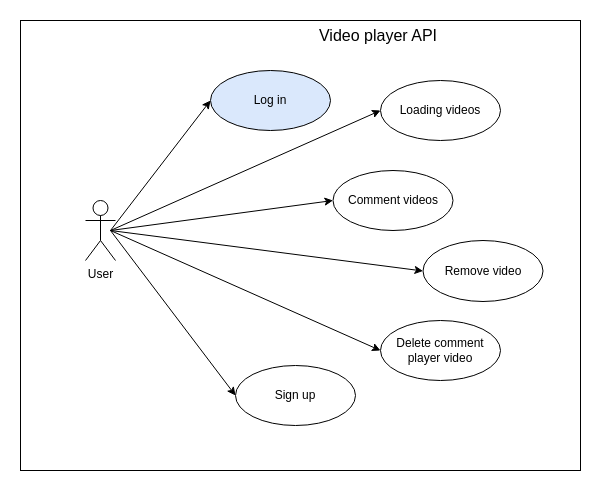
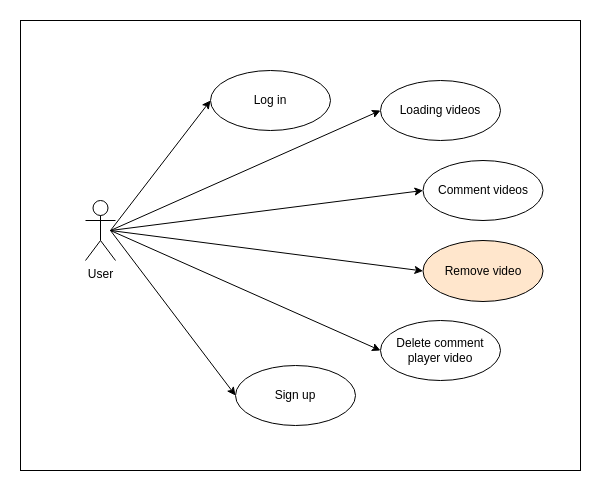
- <mxCell id="16" value="Video player API" style="text;html=1;strokeColor=none;fillColor=none;align=center;verticalAlign=middle;whiteSpace=wrap;rounded=0;fontSize=16;" parent="1" vertex="1"><mxGeometry x="314.5" y="20" width="125.5" height="30" as="geometry" /></mxCell>
- <mxCell id="10" value="Log in" style="ellipse;whiteSpace=wrap;html=1;fillColor=#dae8fc;" parent="1" vertex="1"><mxGeometry x="210" y="70" width="120" height="60" as="geometry" /></mxCell>
+ <mxCell id="10" value="Log in" style="ellipse;whiteSpace=wrap;html=1;" parent="1" vertex="1"><mxGeometry x="210" y="70" width="120" height="60" as="geometry" /></mxCell>
- <mxCell id="7" value="Comment videos" style="ellipse;whiteSpace=wrap;html=1;" parent="1" vertex="1"><mxGeometry x="332.5" y="170" width="120" height="60" as="geometry" /></mxCell>
+ <mxCell id="7" value="Comment videos" style="ellipse;whiteSpace=wrap;html=1;" parent="1" vertex="1"><mxGeometry x="422.5" y="160" width="120" height="60" as="geometry" /></mxCell>
- <mxCell id="6" value="Remove video" style="ellipse;whiteSpace=wrap;html=1;" parent="1" vertex="1"><mxGeometry x="422.5" y="240" width="120" height="61" as="geometry" /></mxCell>
+ <mxCell id="6" value="Remove video" style="ellipse;whiteSpace=wrap;html=1;fillColor=#ffe6cc;" parent="1" vertex="1"><mxGeometry x="422.5" y="240" width="120" height="61" as="geometry" /></mxCell>
